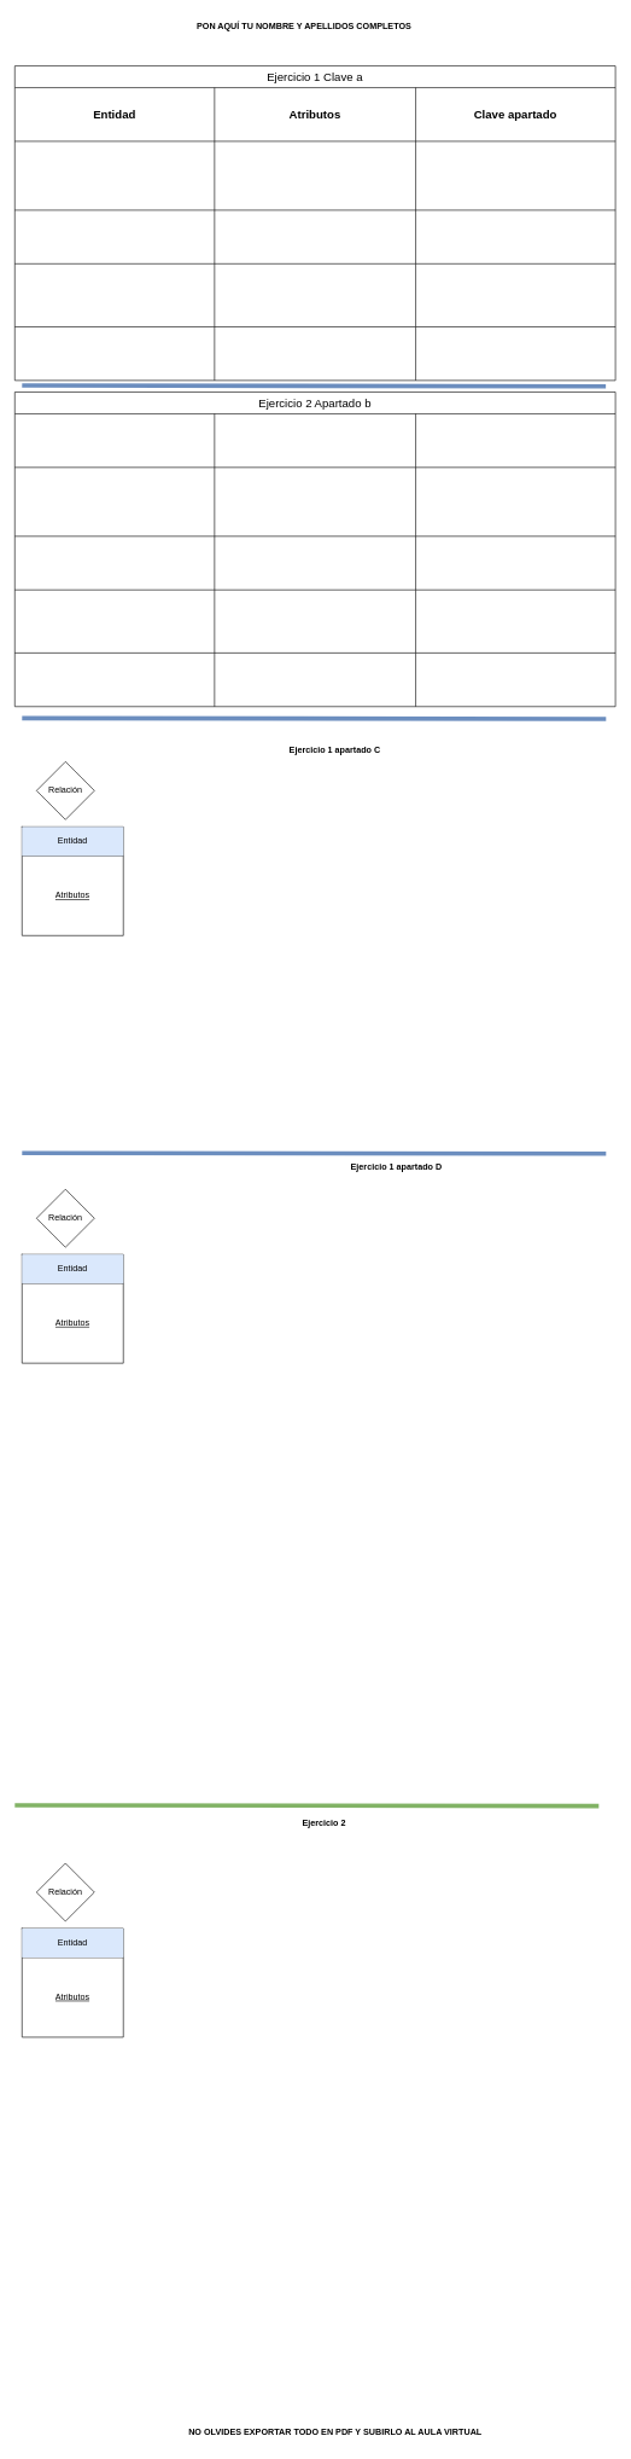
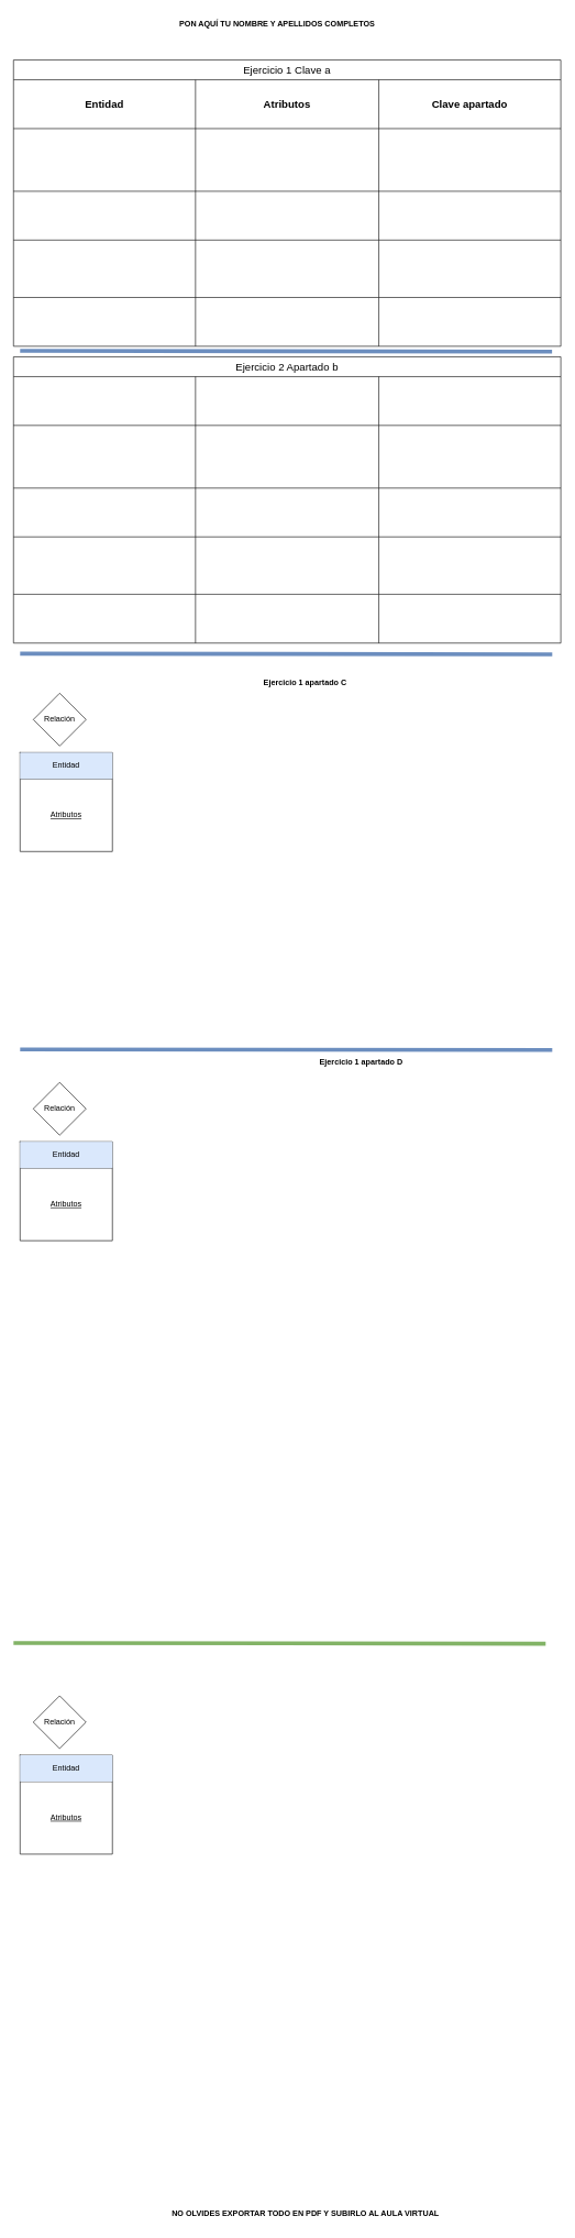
- <mxCell id="51" value="&lt;b&gt;Ejercicio 2&lt;/b&gt;" style="text;html=1;align=center;verticalAlign=middle;whiteSpace=wrap;rounded=0;" parent="1" vertex="1"><mxGeometry x="355" y="2500" width="185" height="30" as="geometry" /></mxCell>
